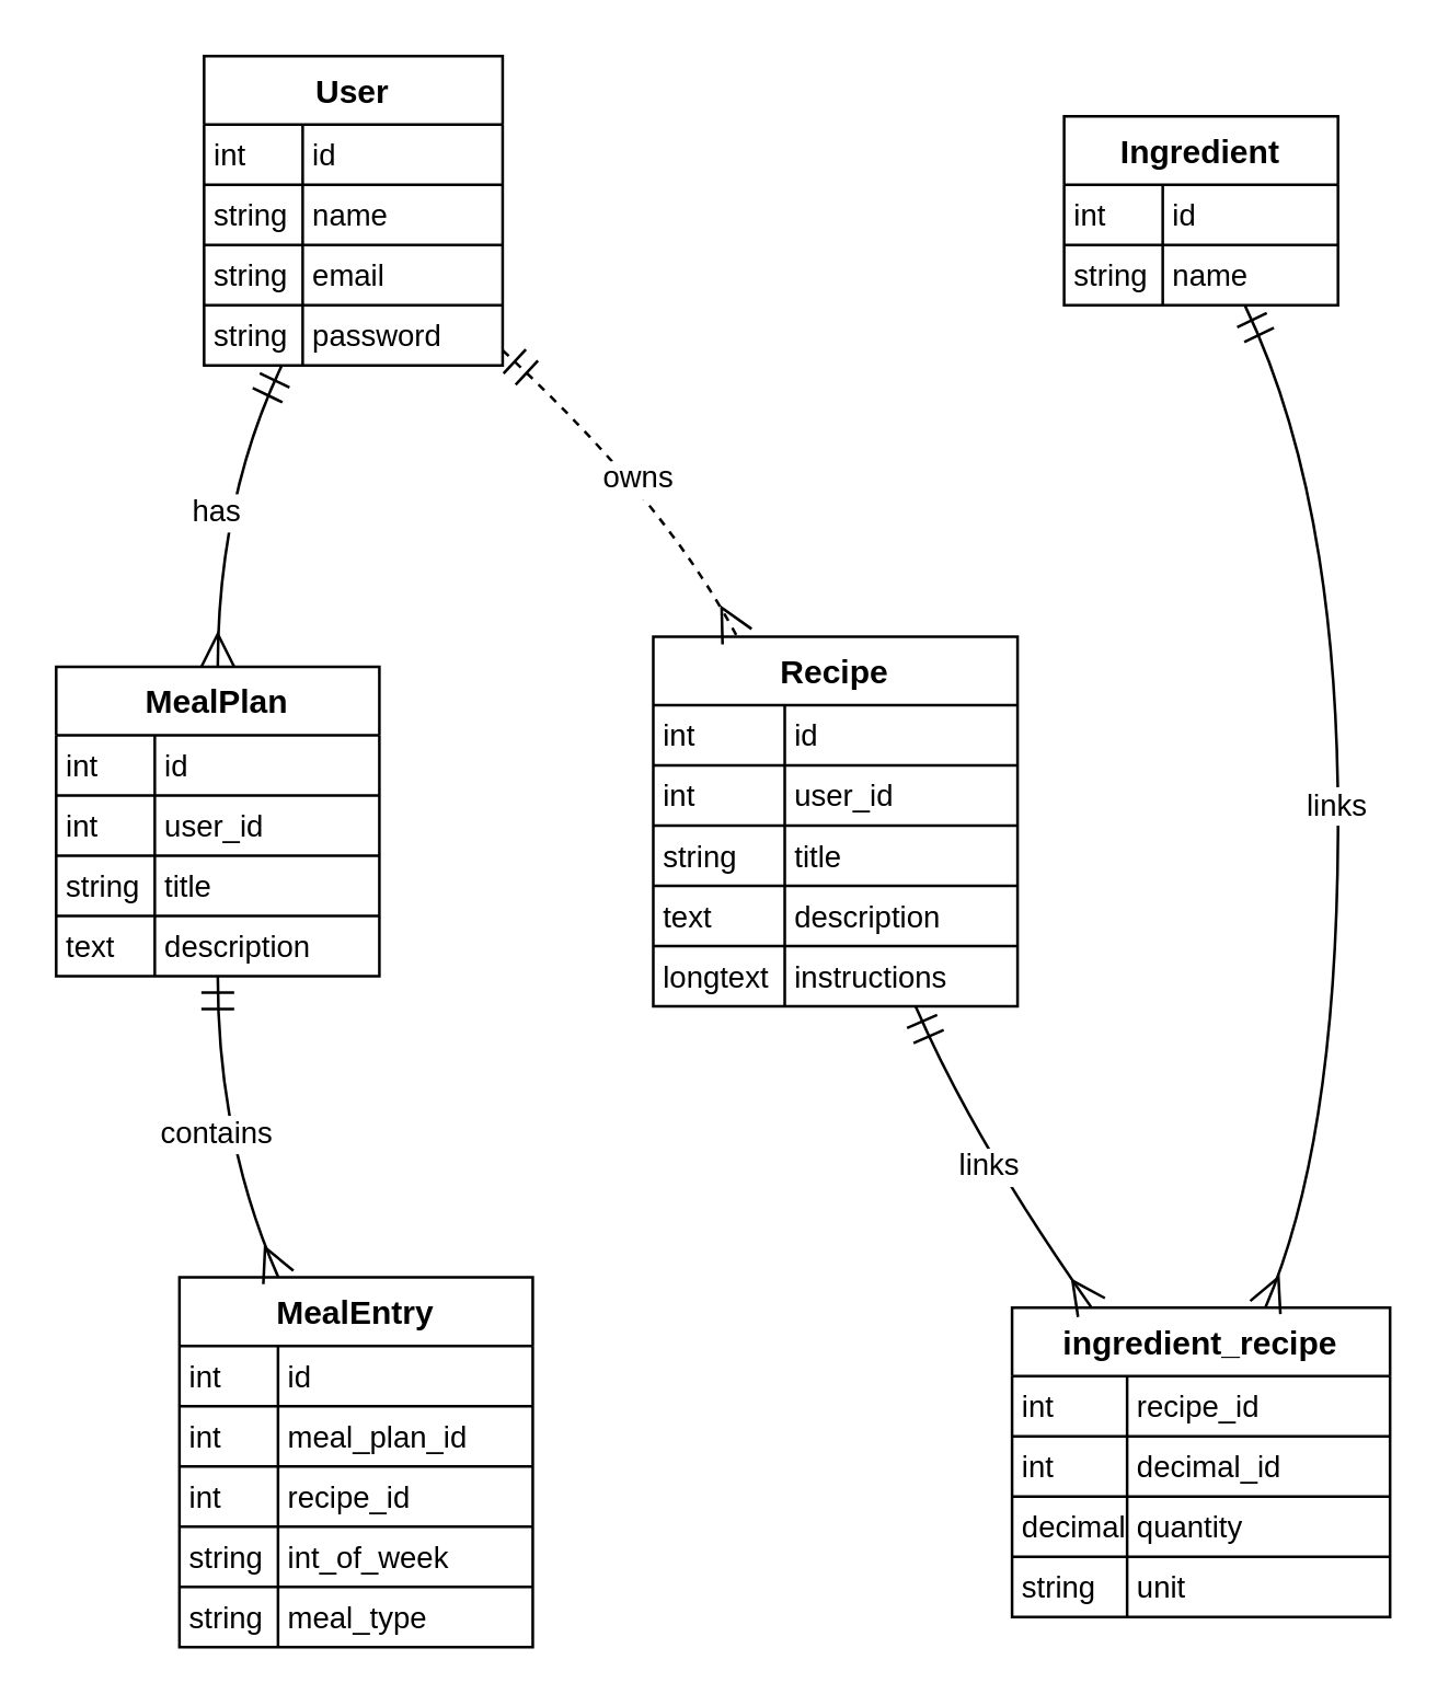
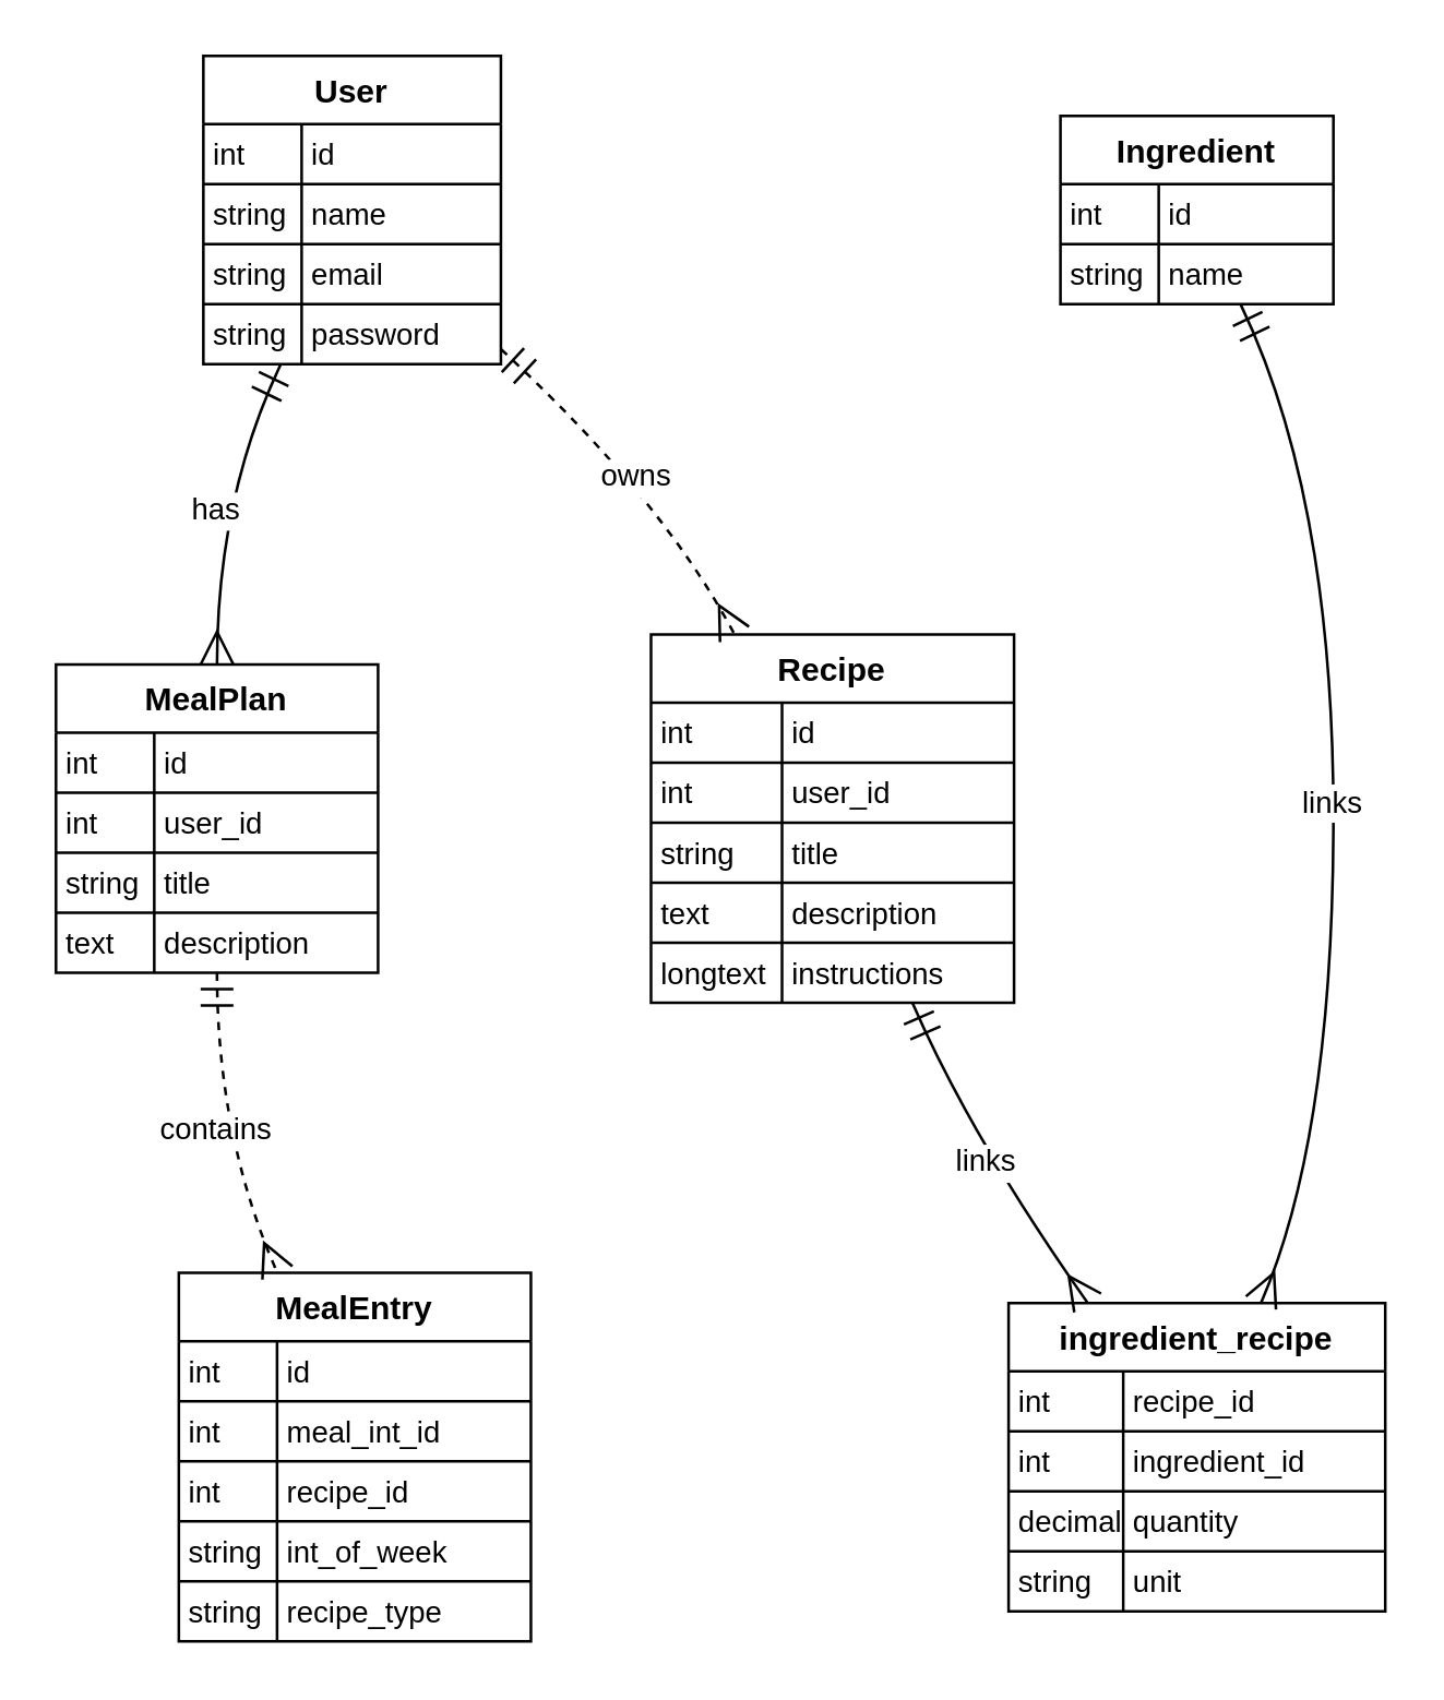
- <mxCell id="82" value="contains" style="curved=1;startArrow=ERmandOne;startSize=10;;endArrow=ERmany;endSize=10;;exitX=0.5;exitY=1;entryX=0.28;entryY=0;rounded=0;" edge="1" parent="1" source="15" target="44"><mxGeometry relative="1" as="geometry"><Array as="points"><mxPoint x="79" y="416" /></Array></mxGeometry></mxCell>
+ <mxCell id="82" value="contains" style="curved=1;startArrow=ERmandOne;startSize=10;endArrow=ERmany;endSize=10;exitX=0.5;exitY=1;entryX=0.28;entryY=0;rounded=0;dashed=1;" edge="1" parent="1" source="15" target="44"><mxGeometry relative="1" as="geometry"><Array as="points"><mxPoint x="79" y="416" /></Array></mxGeometry></mxCell>
- <mxCell id="50" value="meal_plan_id" style="shape=partialRectangle;connectable=0;fillColor=none;top=0;left=0;bottom=0;right=0;align=left;spacingLeft=2;overflow=hidden;fontSize=11;" vertex="1" parent="48"><mxGeometry x="36" width="93" height="22" as="geometry"><mxRectangle width="93" height="22" as="alternateBounds" /></mxGeometry></mxCell>
+ <mxCell id="50" value="meal_int_id" style="shape=partialRectangle;connectable=0;fillColor=none;top=0;left=0;bottom=0;right=0;align=left;spacingLeft=2;overflow=hidden;fontSize=11;" vertex="1" parent="48"><mxGeometry x="36" width="93" height="22" as="geometry"><mxRectangle width="93" height="22" as="alternateBounds" /></mxGeometry></mxCell>
- <mxCell id="73" value="decimal_id" style="shape=partialRectangle;connectable=0;fillColor=none;top=0;left=0;bottom=0;right=0;align=left;spacingLeft=2;overflow=hidden;fontSize=11;" vertex="1" parent="71"><mxGeometry x="42" width="96" height="22" as="geometry"><mxRectangle width="96" height="22" as="alternateBounds" /></mxGeometry></mxCell>
+ <mxCell id="73" value="ingredient_id" style="shape=partialRectangle;connectable=0;fillColor=none;top=0;left=0;bottom=0;right=0;align=left;spacingLeft=2;overflow=hidden;fontSize=11;" vertex="1" parent="71"><mxGeometry x="42" width="96" height="22" as="geometry"><mxRectangle width="96" height="22" as="alternateBounds" /></mxGeometry></mxCell>
- <mxCell id="59" value="meal_type" style="shape=partialRectangle;connectable=0;fillColor=none;top=0;left=0;bottom=0;right=0;align=left;spacingLeft=2;overflow=hidden;fontSize=11;" vertex="1" parent="57"><mxGeometry x="36" width="93" height="22" as="geometry"><mxRectangle width="93" height="22" as="alternateBounds" /></mxGeometry></mxCell>
+ <mxCell id="59" value="recipe_type" style="shape=partialRectangle;connectable=0;fillColor=none;top=0;left=0;bottom=0;right=0;align=left;spacingLeft=2;overflow=hidden;fontSize=11;" vertex="1" parent="57"><mxGeometry x="36" width="93" height="22" as="geometry"><mxRectangle width="93" height="22" as="alternateBounds" /></mxGeometry></mxCell>
